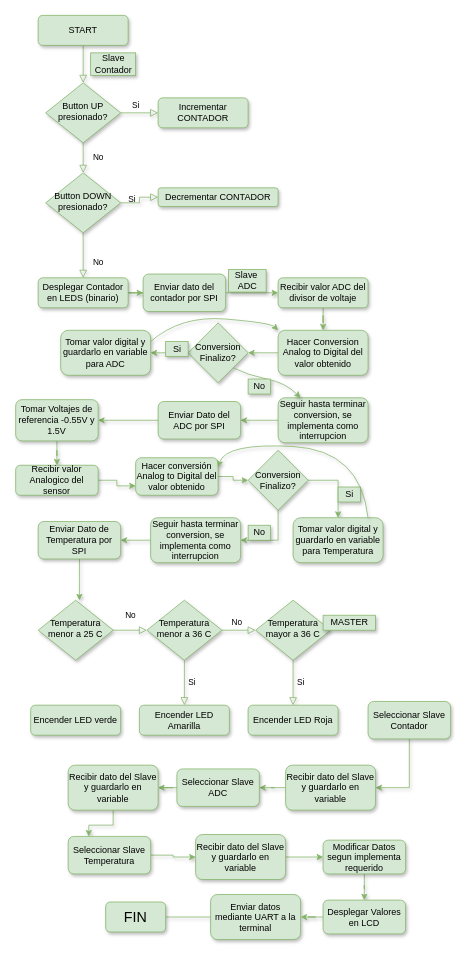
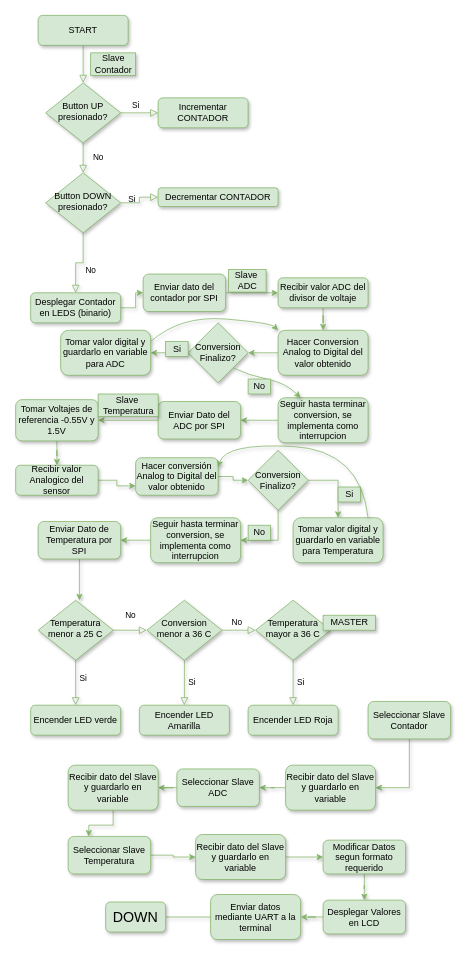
- <mxCell id="12" value="Desplegar Contador en LEDS (binario)" style="rounded=1;whiteSpace=wrap;html=1;fontSize=12;glass=0;strokeWidth=1;shadow=1;fillColor=#d5e8d4;strokeColor=#82b366;" parent="1" vertex="1"><mxGeometry x="50" y="370" width="120" height="40" as="geometry" /></mxCell>
+ <mxCell id="12" value="Desplegar Contador en LEDS (binario)" style="rounded=1;whiteSpace=wrap;html=1;fontSize=12;glass=0;strokeWidth=1;shadow=1;fillColor=#d5e8d4;strokeColor=#82b366;" parent="1" vertex="1"><mxGeometry x="40" y="390" width="120" height="40" as="geometry" /></mxCell>
+ <mxCell id="35" value="Slave&amp;nbsp;&lt;br&gt;Temperatura" style="text;html=1;align=center;verticalAlign=middle;resizable=0;points=[];autosize=1;fillColor=#d5e8d4;strokeColor=#82b366;shadow=1;" vertex="1" parent="1"><mxGeometry x="130" y="525" width="80" height="30" as="geometry" /></mxCell>
- <mxCell id="56" value="&lt;span style=&quot;font-family: &amp;#34;helvetica&amp;#34; ; font-size: 12px ; font-style: normal ; font-weight: 400 ; letter-spacing: normal ; text-align: center ; text-indent: 0px ; text-transform: none ; word-spacing: 0px ; float: none ; display: inline&quot;&gt;Temperatura menor a 36 C&lt;/span&gt;" style="rhombus;whiteSpace=wrap;html=1;shadow=1;fontFamily=Helvetica;fontSize=12;align=center;strokeWidth=1;spacing=6;spacingTop=-4;fillColor=#d5e8d4;strokeColor=#82b366;" vertex="1" parent="1"><mxGeometry x="195" y="800" width="100" height="80" as="geometry" /></mxCell>
+ <mxCell id="56" value="&lt;span style=&quot;font-family: &amp;#34;helvetica&amp;#34; ; font-size: 12px ; font-style: normal ; font-weight: 400 ; letter-spacing: normal ; text-align: center ; text-indent: 0px ; text-transform: none ; word-spacing: 0px ; float: none ; display: inline&quot;&gt;Conversion menor a 36 C&lt;/span&gt;" style="rhombus;whiteSpace=wrap;html=1;shadow=1;fontFamily=Helvetica;fontSize=12;align=center;strokeWidth=1;spacing=6;spacingTop=-4;fillColor=#d5e8d4;strokeColor=#82b366;" vertex="1" parent="1"><mxGeometry x="195" y="800" width="100" height="80" as="geometry" /></mxCell>
+ <mxCell id="52" value="Si" style="edgeStyle=orthogonalEdgeStyle;rounded=0;html=1;jettySize=auto;orthogonalLoop=1;fontSize=11;endArrow=block;endFill=0;endSize=8;strokeWidth=1;shadow=1;labelBackgroundColor=none;fillColor=#d5e8d4;strokeColor=#82b366;" edge="1" parent="1" source="53" target="54"><mxGeometry x="-0.2" y="10" relative="1" as="geometry"><mxPoint as="offset" /></mxGeometry></mxCell>
- <mxCell id="76" value="Modificar Datos segun implementa requerido" style="rounded=1;whiteSpace=wrap;html=1;fillColor=#d5e8d4;strokeColor=#82b366;shadow=1;" vertex="1" parent="1"><mxGeometry x="430" y="1120" width="110" height="45" as="geometry" /></mxCell>
+ <mxCell id="76" value="Modificar Datos segun formato requerido" style="rounded=1;whiteSpace=wrap;html=1;fillColor=#d5e8d4;strokeColor=#82b366;shadow=1;" vertex="1" parent="1"><mxGeometry x="430" y="1120" width="110" height="45" as="geometry" /></mxCell>
- <mxCell id="81" value="&lt;font style=&quot;font-size: 19px&quot;&gt;FIN&lt;/font&gt;" style="rounded=1;whiteSpace=wrap;html=1;fillColor=#d5e8d4;strokeColor=#82b366;shadow=1;" vertex="1" parent="1"><mxGeometry x="140" y="1202.5" width="80" height="40" as="geometry" /></mxCell>
+ <mxCell id="81" value="&lt;font style=&quot;font-size: 19px&quot;&gt;DOWN&lt;/font&gt;" style="rounded=1;whiteSpace=wrap;html=1;fillColor=#d5e8d4;strokeColor=#82b366;shadow=1;" vertex="1" parent="1"><mxGeometry x="140" y="1202.5" width="80" height="40" as="geometry" /></mxCell>
